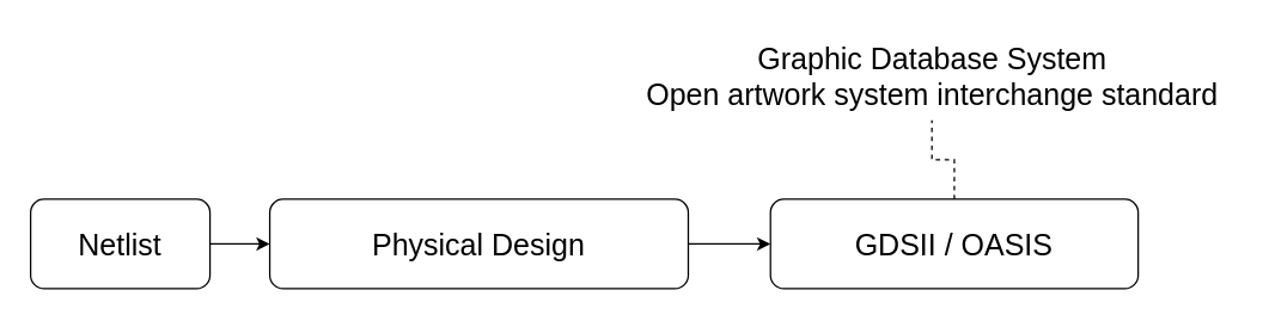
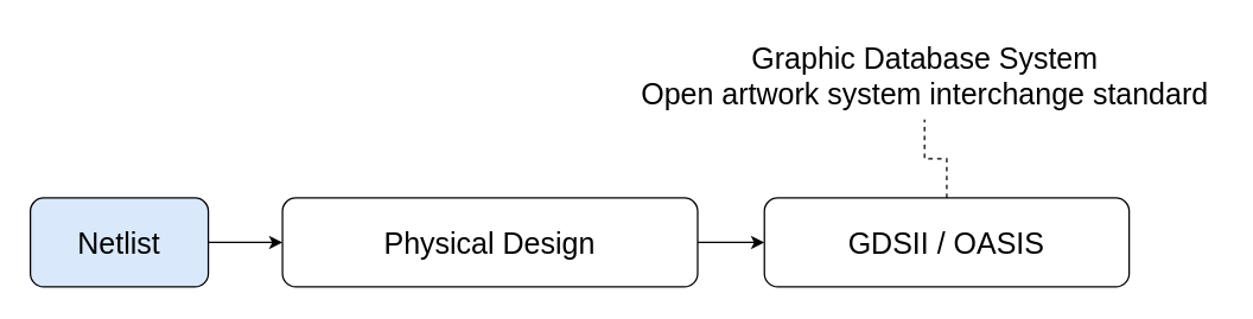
- <mxCell id="3" value="Netlist" style="rounded=1;whiteSpace=wrap;html=1;fontSize=20;" vertex="1" parent="1"><mxGeometry x="20" y="133" width="120" height="60" as="geometry" /></mxCell>
+ <mxCell id="3" value="Netlist" style="rounded=1;whiteSpace=wrap;html=1;fontSize=20;fillColor=#dae8fc;" vertex="1" parent="1"><mxGeometry x="20" y="133" width="120" height="60" as="geometry" /></mxCell>
- <mxCell id="5" value="Physical Design" style="rounded=1;whiteSpace=wrap;html=1;fontSize=20;" vertex="1" parent="1"><mxGeometry x="180" y="133" width="280" height="60" as="geometry" /></mxCell>
+ <mxCell id="5" value="Physical Design" style="rounded=1;whiteSpace=wrap;html=1;fontSize=20;" vertex="1" parent="1"><mxGeometry x="190" y="133" width="280" height="60" as="geometry" /></mxCell>
